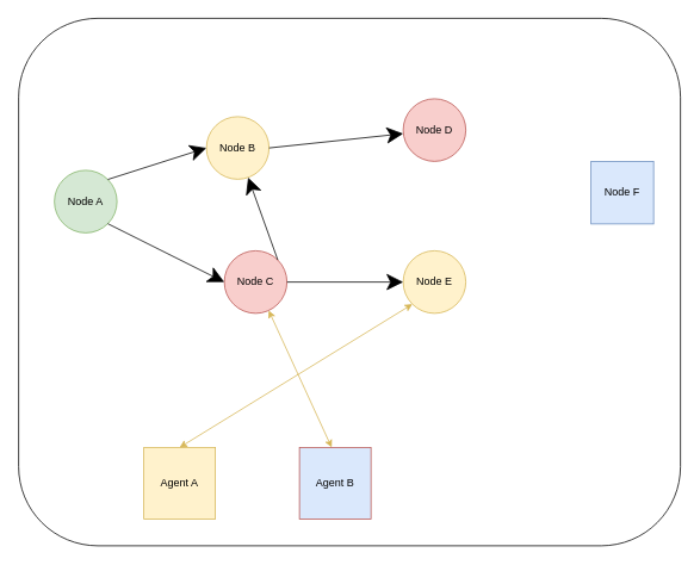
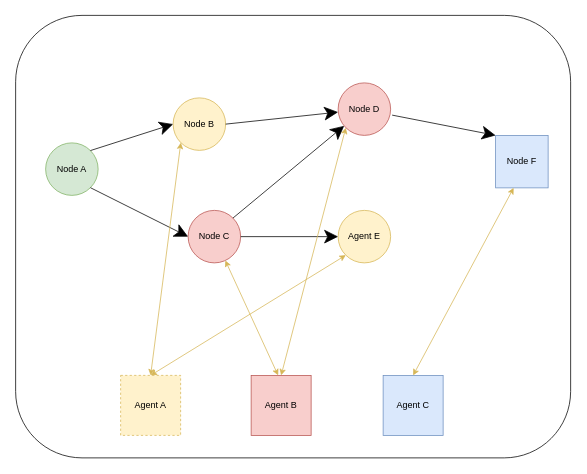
+ <mxCell id="11" value="" style="endArrow=classic;html=1;rounded=0;exitX=1.029;exitY=0.614;exitDx=0;exitDy=0;entryX=0;entryY=0;entryDx=0;entryDy=0;exitPerimeter=0;endSize=16;" parent="1" source="5" target="7" edge="1"><mxGeometry width="50" height="50" relative="1" as="geometry"><mxPoint x="519.999" y="160.001" as="sourcePoint" /><mxPoint x="521.25" y="229.75" as="targetPoint" /></mxGeometry></mxCell>
- <mxCell id="13" value="" style="endArrow=classic;html=1;rounded=0;exitX=1;exitY=0;exitDx=0;exitDy=0;endSize=16;" parent="1" source="4" target="3" edge="1"><mxGeometry width="50" height="50" relative="1" as="geometry"><mxPoint x="450" y="400" as="sourcePoint" /><mxPoint x="500" y="350" as="targetPoint" /></mxGeometry></mxCell>
+ <mxCell id="13" value="" style="endArrow=classic;html=1;rounded=0;exitX=1;exitY=0;exitDx=0;exitDy=0;endSize=16;" parent="1" source="4" target="5" edge="1"><mxGeometry width="50" height="50" relative="1" as="geometry"><mxPoint x="450" y="400" as="sourcePoint" /><mxPoint x="500" y="350" as="targetPoint" /></mxGeometry></mxCell>
- <mxCell id="6" value="Node E" style="ellipse;whiteSpace=wrap;html=1;fillColor=#fff2cc;strokeColor=#d6b656;" parent="1" vertex="1"><mxGeometry x="450" y="280" width="70" height="70" as="geometry" /></mxCell>
+ <mxCell id="6" value="Agent E" style="ellipse;whiteSpace=wrap;html=1;fillColor=#fff2cc;strokeColor=#d6b656;" parent="1" vertex="1"><mxGeometry x="450" y="280" width="70" height="70" as="geometry" /></mxCell>
+ <mxCell id="18" value="" style="endArrow=classic;html=1;rounded=0;exitX=0.5;exitY=0;exitDx=0;exitDy=0;entryX=0;entryY=1;entryDx=0;entryDy=0;fillColor=#fff2cc;strokeColor=#d6b656;endFill=1;startArrow=classic;startFill=1;" parent="1" source="16" target="5" edge="1"><mxGeometry width="50" height="50" relative="1" as="geometry"><mxPoint x="450" y="390" as="sourcePoint" /><mxPoint x="500" y="340" as="targetPoint" /></mxGeometry></mxCell>
+ <mxCell id="17" value="" style="endArrow=classic;html=1;rounded=0;exitX=0.5;exitY=0;exitDx=0;exitDy=0;entryX=0;entryY=1;entryDx=0;entryDy=0;fillColor=#fff2cc;strokeColor=#d6b656;startArrow=classic;startFill=1;endFill=1;" parent="1" source="14" target="3" edge="1"><mxGeometry width="50" height="50" relative="1" as="geometry"><mxPoint x="450" y="450" as="sourcePoint" /><mxPoint x="500" y="400" as="targetPoint" /></mxGeometry></mxCell>
+ <mxCell id="21" value="" style="endArrow=classic;html=1;rounded=0;exitX=0.5;exitY=0;exitDx=0;exitDy=0;entryX=0.343;entryY=1;entryDx=0;entryDy=0;entryPerimeter=0;fillColor=#fff2cc;strokeColor=#d6b656;startArrow=classic;startFill=1;endFill=1;" parent="1" source="15" target="7" edge="1"><mxGeometry width="50" height="50" relative="1" as="geometry"><mxPoint x="450" y="390" as="sourcePoint" /><mxPoint x="500" y="340" as="targetPoint" /></mxGeometry></mxCell>
- <mxCell id="14" value="Agent A" style="whiteSpace=wrap;html=1;aspect=fixed;fillColor=#fff2cc;strokeColor=#d6b656;" parent="1" vertex="1"><mxGeometry x="160" y="500" width="80" height="80" as="geometry" /></mxCell>
+ <mxCell id="14" value="Agent A" style="whiteSpace=wrap;html=1;aspect=fixed;fillColor=#fff2cc;strokeColor=#d6b656;dashed=1;" parent="1" vertex="1"><mxGeometry x="160" y="500" width="80" height="80" as="geometry" /></mxCell>
- <mxCell id="16" value="Agent B" style="whiteSpace=wrap;html=1;aspect=fixed;fillColor=#dae8fc;strokeColor=#b85450;" parent="1" vertex="1"><mxGeometry x="334" y="500" width="80" height="80" as="geometry" /></mxCell>
+ <mxCell id="16" value="Agent B" style="whiteSpace=wrap;html=1;aspect=fixed;fillColor=#f8cecc;strokeColor=#b85450;" parent="1" vertex="1"><mxGeometry x="334" y="500" width="80" height="80" as="geometry" /></mxCell>
+ <mxCell id="15" value="Agent C" style="whiteSpace=wrap;html=1;aspect=fixed;fillColor=#dae8fc;strokeColor=#6c8ebf;" parent="1" vertex="1"><mxGeometry x="510" y="500" width="80" height="80" as="geometry" /></mxCell>
